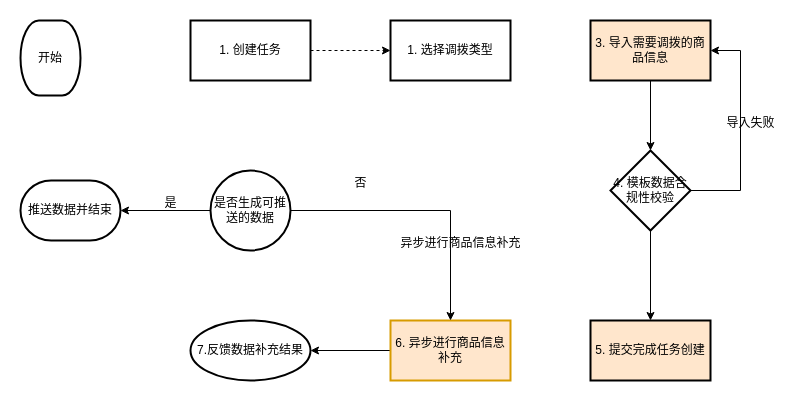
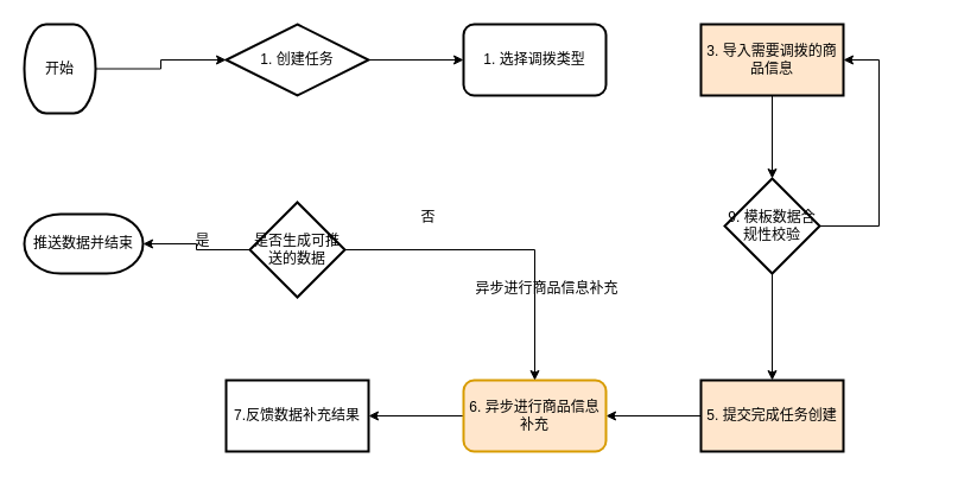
- <mxCell id="5" value="1. 创建任务" style="whiteSpace=wrap;html=1;strokeWidth=2;" vertex="1" parent="1"><mxGeometry x="190" y="20" width="120" height="60" as="geometry" /></mxCell>
+ <mxCell id="5" value="1. 创建任务" style="rhombus;whiteSpace=wrap;html=1;strokeWidth=2;" vertex="1" parent="1"><mxGeometry x="190" y="20" width="120" height="60" as="geometry" /></mxCell>
- <mxCell id="4" value="" style="edgeStyle=orthogonalEdgeStyle;rounded=0;orthogonalLoop=1;jettySize=auto;html=1;dashed=1;" edge="1" parent="1" source="5" target="6"><mxGeometry relative="1" as="geometry" /></mxCell>
+ <mxCell id="4" value="" style="edgeStyle=orthogonalEdgeStyle;rounded=0;orthogonalLoop=1;jettySize=auto;html=1;" edge="1" parent="1" source="5" target="6"><mxGeometry relative="1" as="geometry" /></mxCell>
- <mxCell id="6" value="1. 选择调拨类型" style="whiteSpace=wrap;html=1;strokeWidth=2;" vertex="1" parent="1"><mxGeometry x="390" y="20" width="120" height="60" as="geometry" /></mxCell>
+ <mxCell id="6" value="1. 选择调拨类型" style="whiteSpace=wrap;html=1;strokeWidth=2;rounded=1;" vertex="1" parent="1"><mxGeometry x="390" y="20" width="120" height="60" as="geometry" /></mxCell>
+ <mxCell id="2" value="" style="edgeStyle=orthogonalEdgeStyle;rounded=0;orthogonalLoop=1;jettySize=auto;html=1;" edge="1" parent="1" source="3" target="5"><mxGeometry relative="1" as="geometry" /></mxCell>
- <mxCell id="24" value="导入失败" style="text;html=1;align=center;verticalAlign=middle;resizable=0;points=[];autosize=1;strokeColor=none;fillColor=none;" vertex="1" parent="1"><mxGeometry x="715" y="108" width="70" height="30" as="geometry" /></mxCell>
- <mxCell id="11" value="4. 模板数据合规性校验" style="rhombus;whiteSpace=wrap;html=1;strokeWidth=2;" vertex="1" parent="1"><mxGeometry x="610" y="150" width="80" height="80" as="geometry" /></mxCell>
+ <mxCell id="11" value="9. 模板数据合规性校验" style="rhombus;whiteSpace=wrap;html=1;strokeWidth=2;" vertex="1" parent="1"><mxGeometry x="610" y="150" width="80" height="80" as="geometry" /></mxCell>
- <mxCell id="20" value="推送数据并结束" style="strokeWidth=2;html=1;shape=mxgraph.flowchart.terminator;whiteSpace=wrap;" vertex="1" parent="1"><mxGeometry x="20" y="180" width="100" height="60" as="geometry" /></mxCell>
+ <mxCell id="20" value="推送数据并结束" style="strokeWidth=2;html=1;shape=mxgraph.flowchart.terminator;whiteSpace=wrap;" vertex="1" parent="1"><mxGeometry x="20" y="180" width="100" height="50" as="geometry" /></mxCell>
- <mxCell id="19" value="是否生成可推送的数据" style="ellipse;whiteSpace=wrap;html=1;strokeWidth=2;" vertex="1" parent="1"><mxGeometry x="210" y="170" width="80" height="80" as="geometry" /></mxCell>
+ <mxCell id="19" value="是否生成可推送的数据" style="rhombus;whiteSpace=wrap;html=1;strokeWidth=2;" vertex="1" parent="1"><mxGeometry x="210" y="170" width="80" height="80" as="geometry" /></mxCell>
- <mxCell id="16" value="7.反馈数据补充结果" style="ellipse;whiteSpace=wrap;html=1;strokeWidth=2;" vertex="1" parent="1"><mxGeometry x="190" y="320" width="120" height="60" as="geometry" /></mxCell>
+ <mxCell id="16" value="7.反馈数据补充结果" style="whiteSpace=wrap;html=1;strokeWidth=2;" vertex="1" parent="1"><mxGeometry x="190" y="320" width="120" height="60" as="geometry" /></mxCell>
- <mxCell id="15" value="6. 异步进行商品信息补充" style="whiteSpace=wrap;html=1;strokeWidth=2;fillColor=#ffe6cc;strokeColor=#d79b00;" vertex="1" parent="1"><mxGeometry x="390" y="320" width="120" height="60" as="geometry" /></mxCell>
+ <mxCell id="15" value="6. 异步进行商品信息补充" style="whiteSpace=wrap;html=1;strokeWidth=2;fillColor=#ffe6cc;strokeColor=#d79b00;rounded=1;" vertex="1" parent="1"><mxGeometry x="390" y="320" width="120" height="60" as="geometry" /></mxCell>
+ <mxCell id="12" value="" style="edgeStyle=orthogonalEdgeStyle;rounded=0;orthogonalLoop=1;jettySize=auto;html=1;" edge="1" parent="1" source="13" target="15"><mxGeometry relative="1" as="geometry" /></mxCell>
